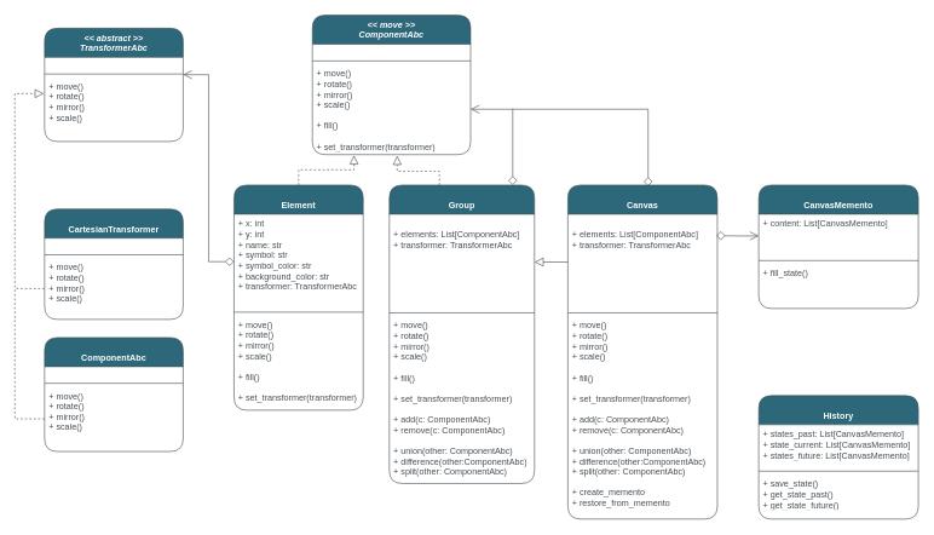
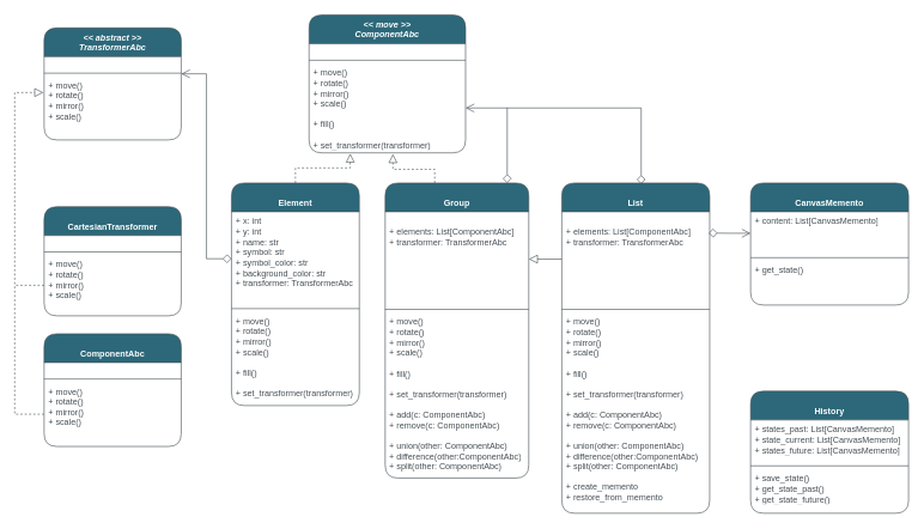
- <mxCell id="33" value="&lt;br&gt;Canvas" style="swimlane;fontStyle=1;align=center;verticalAlign=top;childLayout=stackLayout;horizontal=1;startSize=40;horizontalStack=0;resizeParent=1;resizeParentMax=0;resizeLast=0;collapsible=1;marginBottom=0;whiteSpace=wrap;html=1;strokeColor=#464F55;fontColor=#FFFFFF;fillColor=#2C6879;rounded=1;labelBackgroundColor=none;" vertex="1" parent="1"><mxGeometry x="782" y="254" width="206" height="460" as="geometry"><mxRectangle x="299" y="276" width="120" height="40" as="alternateBounds" /></mxGeometry></mxCell>
+ <mxCell id="33" value="&lt;br&gt;List" style="swimlane;fontStyle=1;align=center;verticalAlign=top;childLayout=stackLayout;horizontal=1;startSize=40;horizontalStack=0;resizeParent=1;resizeParentMax=0;resizeLast=0;collapsible=1;marginBottom=0;whiteSpace=wrap;html=1;strokeColor=#464F55;fontColor=#FFFFFF;fillColor=#2C6879;rounded=1;labelBackgroundColor=none;" vertex="1" parent="1"><mxGeometry x="782" y="254" width="206" height="460" as="geometry"><mxRectangle x="299" y="276" width="120" height="40" as="alternateBounds" /></mxGeometry></mxCell>
- <mxCell id="45" value="+ fill_state()&amp;nbsp;" style="text;strokeColor=none;fillColor=none;align=left;verticalAlign=top;spacingLeft=4;spacingRight=4;overflow=hidden;rotatable=0;points=[[0,0.5],[1,0.5]];portConstraint=eastwest;whiteSpace=wrap;html=1;fontColor=#464F55;rounded=1;labelBackgroundColor=none;" vertex="1" parent="42"><mxGeometry y="108" width="220" height="62" as="geometry" /></mxCell>
+ <mxCell id="45" value="+ get_state()&amp;nbsp;" style="text;strokeColor=none;fillColor=none;align=left;verticalAlign=top;spacingLeft=4;spacingRight=4;overflow=hidden;rotatable=0;points=[[0,0.5],[1,0.5]];portConstraint=eastwest;whiteSpace=wrap;html=1;fontColor=#464F55;rounded=1;labelBackgroundColor=none;" vertex="1" parent="42"><mxGeometry y="108" width="220" height="62" as="geometry" /></mxCell>
